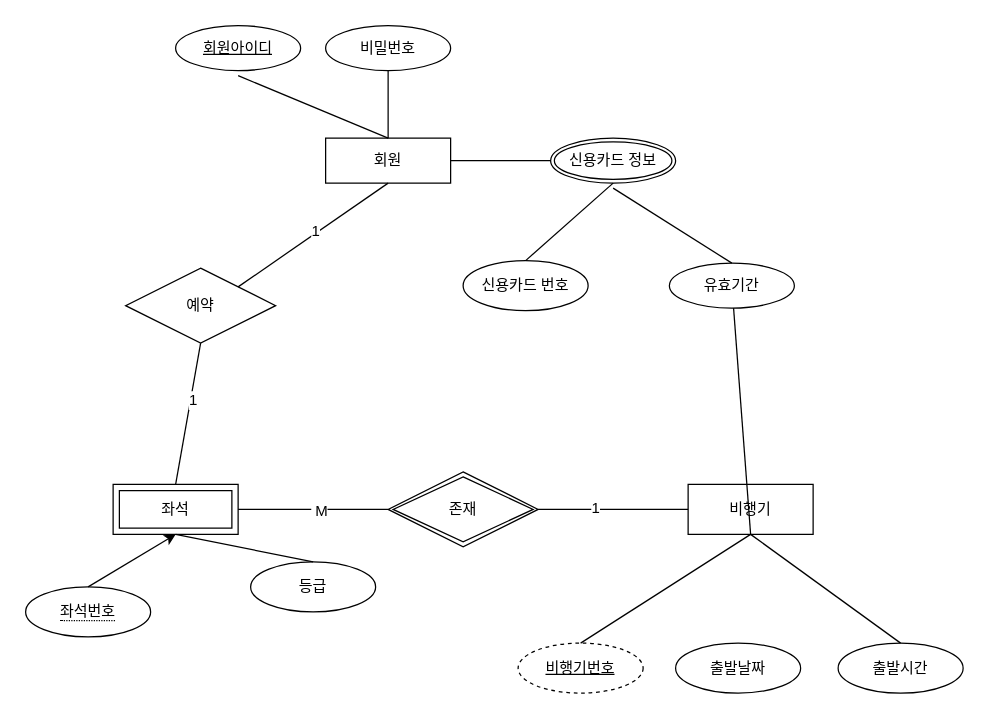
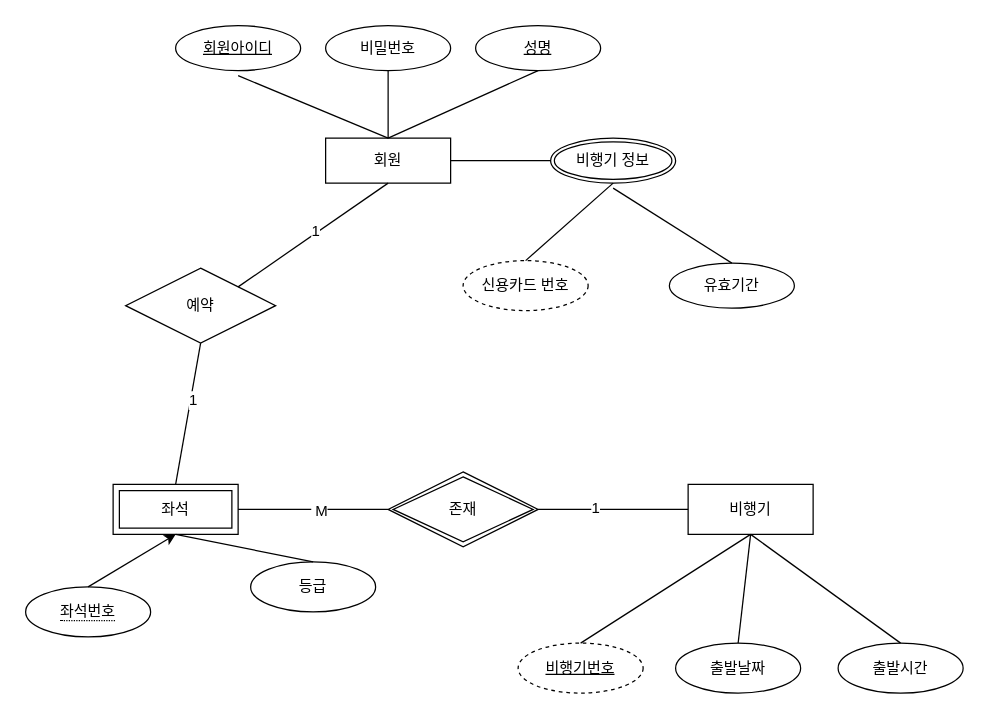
+ <mxCell id="5" value="성명" style="ellipse;whiteSpace=wrap;html=1;align=center;fontStyle=4;rounded=0;strokeColor=default;verticalAlign=middle;fontFamily=Helvetica;fontSize=12;fontColor=default;fillColor=light-dark(#FFFFFF,#FFFFFF);" vertex="1" parent="1"><mxGeometry x="380" y="20" width="100" height="36" as="geometry" /></mxCell>
+ <mxCell id="13" value="" style="endArrow=none;html=1;rounded=0;fontFamily=Helvetica;fontSize=12;fontColor=default;entryX=0.5;entryY=1;entryDx=0;entryDy=0;exitX=0.5;exitY=0;exitDx=0;exitDy=0;" edge="1" parent="1" source="2" target="5"><mxGeometry width="50" height="50" relative="1" as="geometry"><mxPoint x="280" y="180" as="sourcePoint" /><mxPoint x="330" y="130" as="targetPoint" /></mxGeometry></mxCell>
- <mxCell id="6" value="신용카드 정보" style="ellipse;shape=doubleEllipse;margin=3;whiteSpace=wrap;html=1;align=center;rounded=0;strokeColor=default;verticalAlign=middle;fontFamily=Helvetica;fontSize=12;fontColor=default;fillColor=light-dark(#FFFFFF,#FFFFFF);" vertex="1" parent="1"><mxGeometry x="440" y="110" width="100" height="36" as="geometry" /></mxCell>
+ <mxCell id="6" value="비행기 정보" style="ellipse;shape=doubleEllipse;margin=3;whiteSpace=wrap;html=1;align=center;rounded=0;strokeColor=default;verticalAlign=middle;fontFamily=Helvetica;fontSize=12;fontColor=default;fillColor=light-dark(#FFFFFF,#FFFFFF);" vertex="1" parent="1"><mxGeometry x="440" y="110" width="100" height="36" as="geometry" /></mxCell>
- <mxCell id="8" value="신용카드 번호" style="ellipse;whiteSpace=wrap;html=1;align=center;rounded=0;strokeColor=default;verticalAlign=middle;fontFamily=Helvetica;fontSize=12;fontColor=default;fillColor=light-dark(#FFFFFF,#FFFFFF);" vertex="1" parent="1"><mxGeometry x="370" y="208" width="100" height="40" as="geometry" /></mxCell>
+ <mxCell id="8" value="신용카드 번호" style="ellipse;whiteSpace=wrap;html=1;align=center;rounded=0;strokeColor=default;verticalAlign=middle;fontFamily=Helvetica;fontSize=12;fontColor=default;fillColor=light-dark(#FFFFFF,#FFFFFF);dashed=1;" vertex="1" parent="1"><mxGeometry x="370" y="208" width="100" height="40" as="geometry" /></mxCell>
- <mxCell id="23" value="" style="endArrow=none;html=1;rounded=0;fontFamily=Helvetica;fontSize=12;fontColor=default;exitX=0.5;exitY=1;exitDx=0;exitDy=0;" edge="1" parent="1" source="15" target="7"><mxGeometry width="50" height="50" relative="1" as="geometry"><mxPoint x="580" y="427" as="sourcePoint" /><mxPoint x="620" y="434.5" as="targetPoint" /></mxGeometry></mxCell>
+ <mxCell id="23" value="" style="endArrow=none;html=1;rounded=0;fontFamily=Helvetica;fontSize=12;fontColor=default;exitX=0.5;exitY=1;exitDx=0;exitDy=0;entryX=0.5;entryY=0;entryDx=0;entryDy=0;" edge="1" parent="1" source="15" target="18"><mxGeometry width="50" height="50" relative="1" as="geometry"><mxPoint x="580" y="427" as="sourcePoint" /><mxPoint x="620" y="434.5" as="targetPoint" /></mxGeometry></mxCell>
